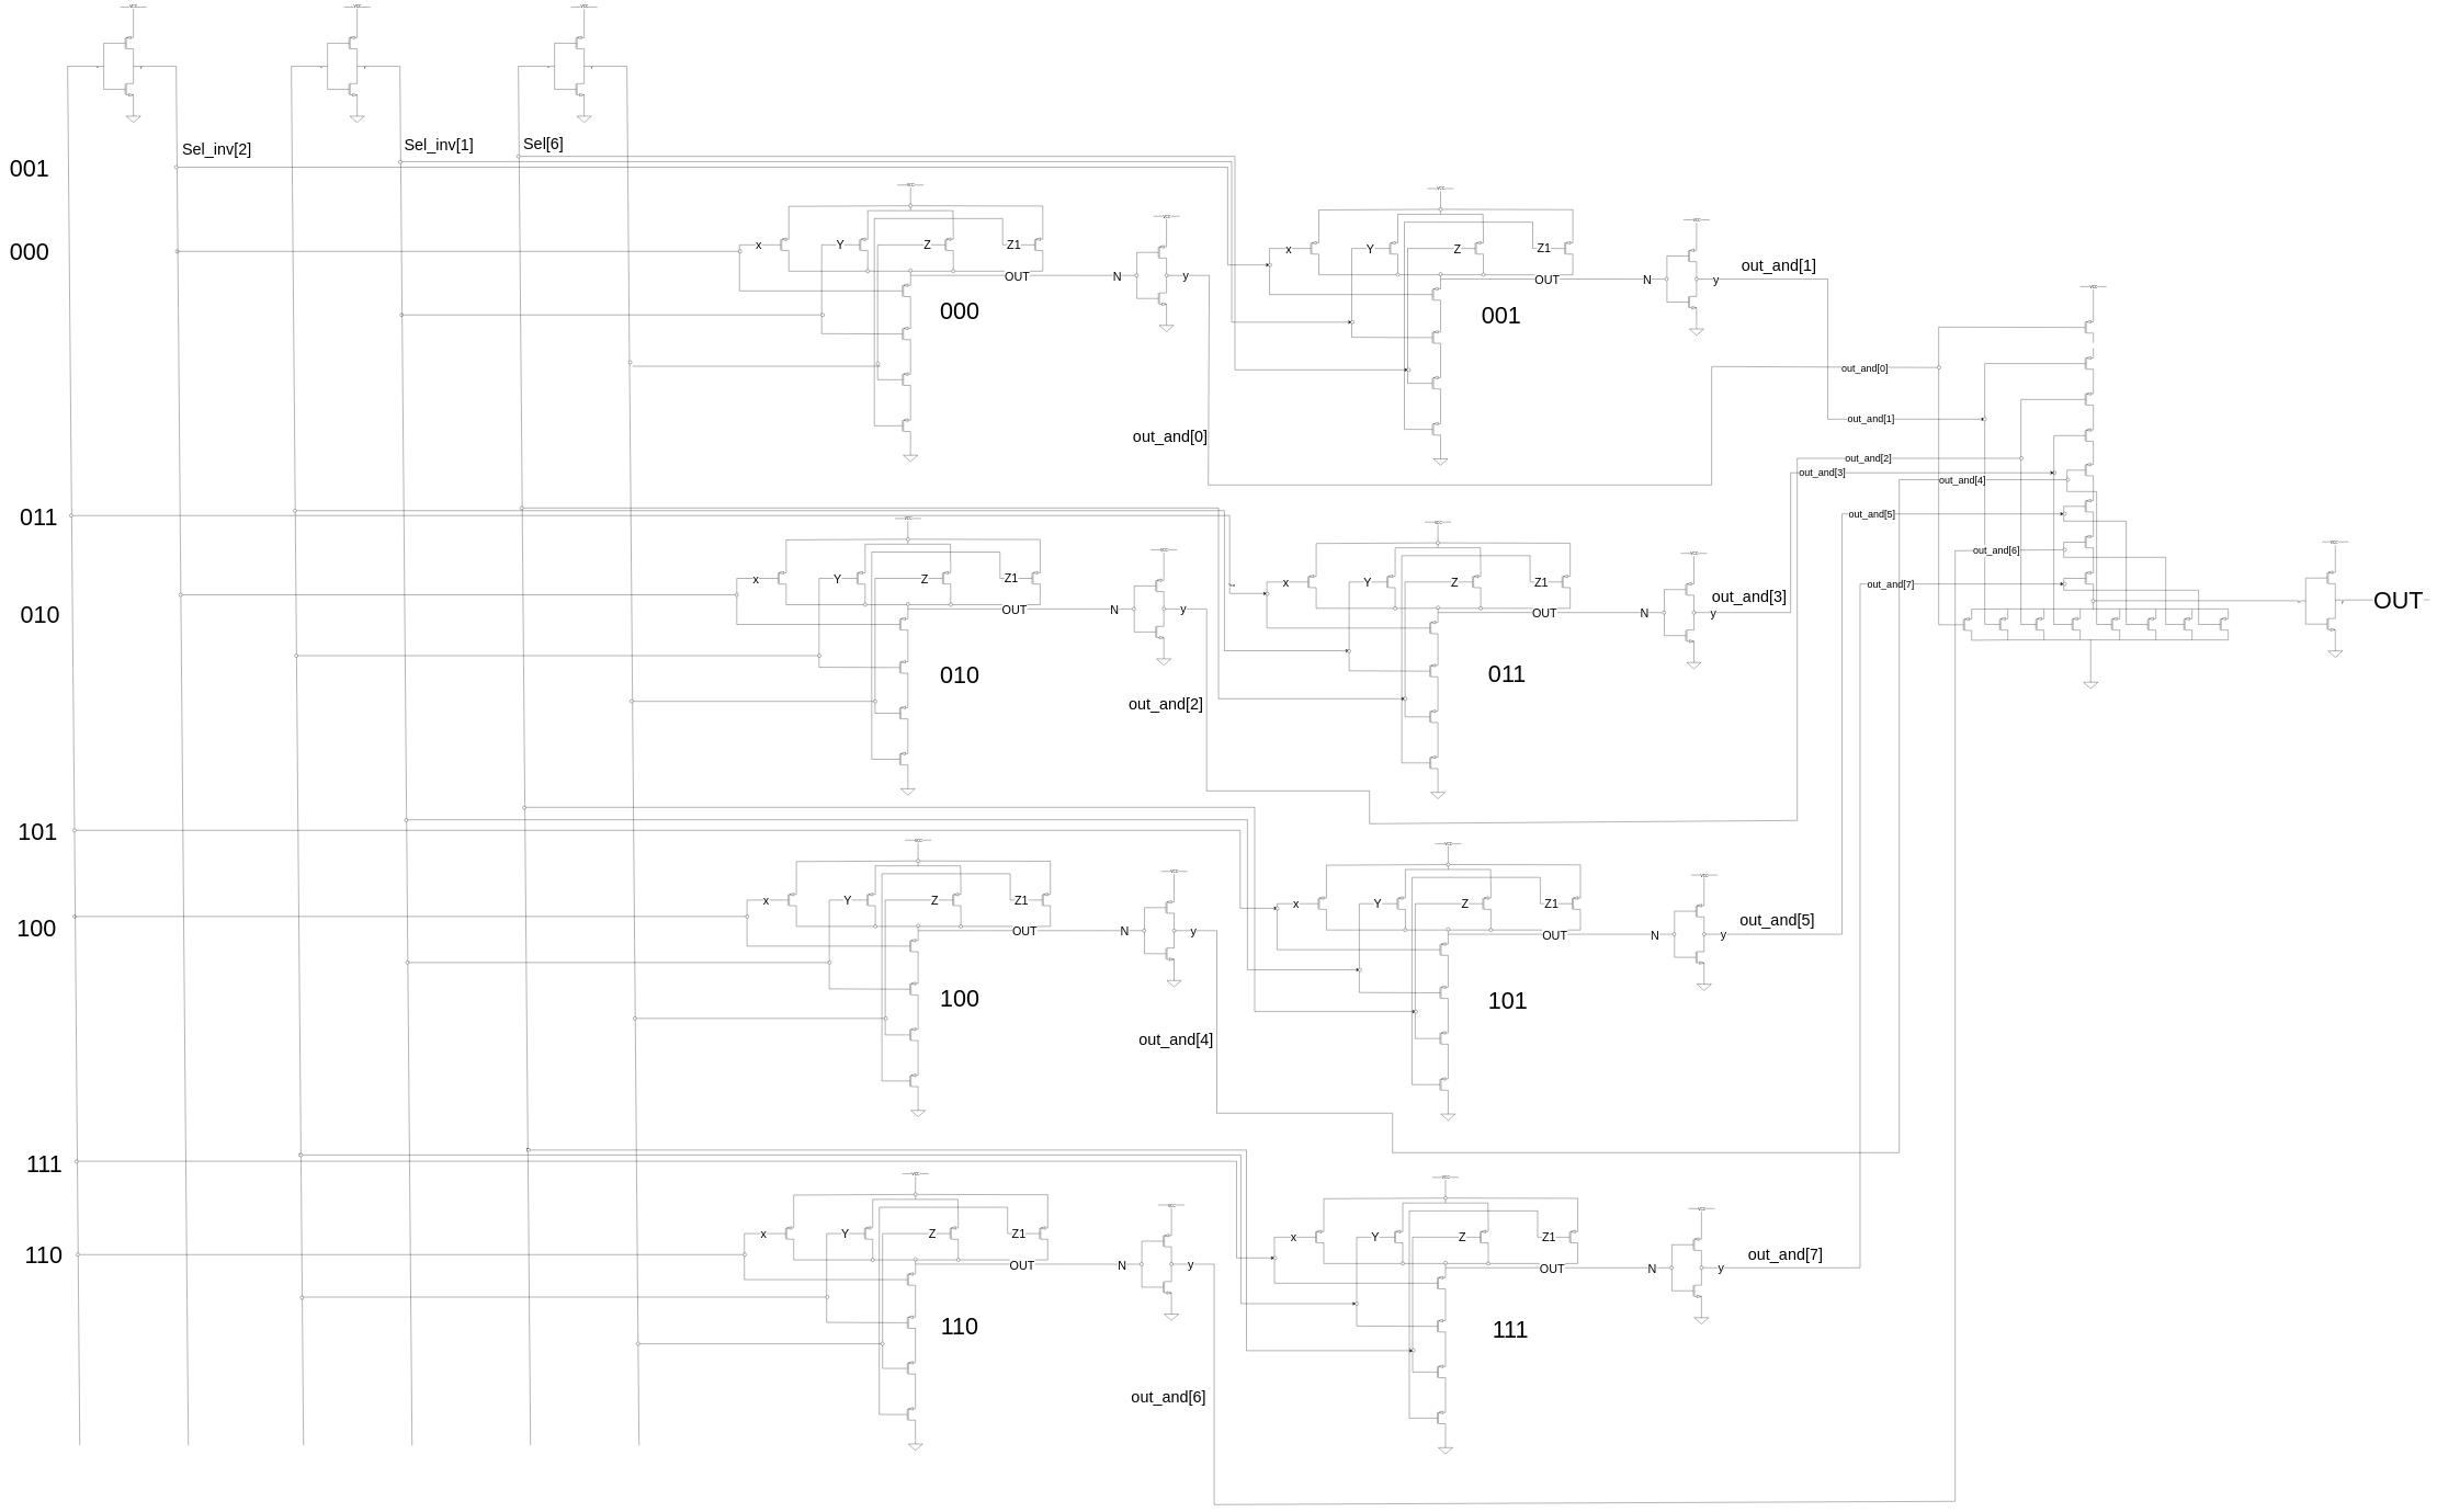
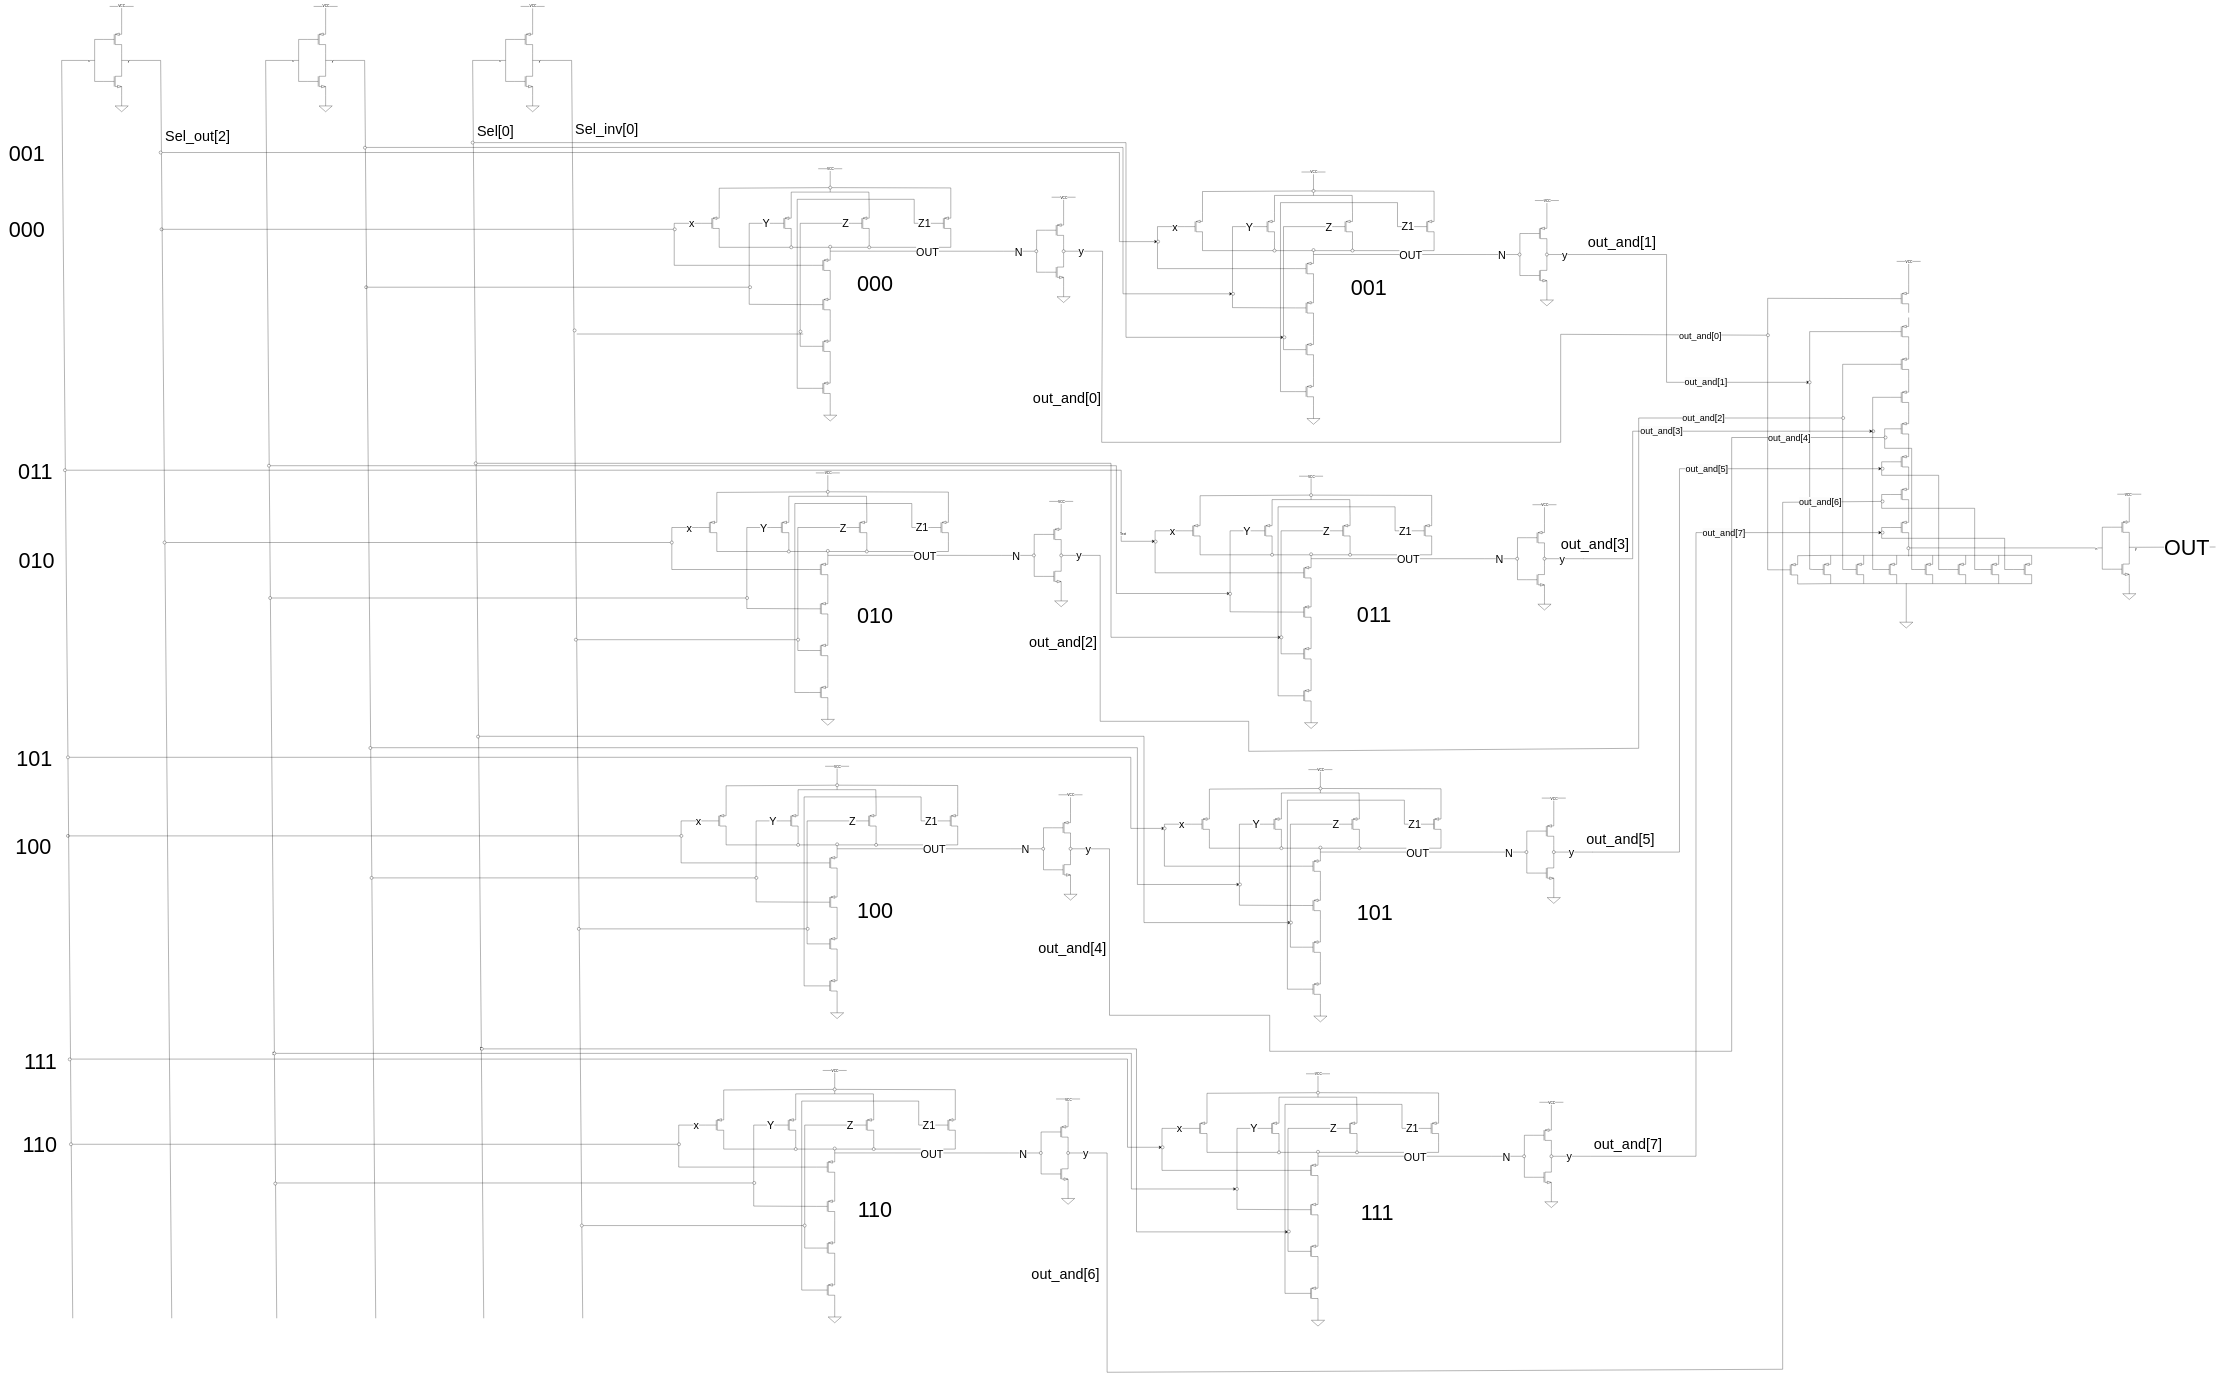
+ <mxCell id="688" value="&lt;font style=&quot;font-size: 48px;&quot;&gt;Sel_inv[0]&lt;/font&gt;" style="text;html=1;align=center;verticalAlign=middle;resizable=0;points=[];autosize=1;strokeColor=none;fillColor=none;" parent="1" vertex="1"><mxGeometry x="1907" y="394" width="229" height="70" as="geometry" /></mxCell>
- <mxCell id="685" value="&lt;font style=&quot;font-size: 48px;&quot;&gt;Sel[6]&lt;/font&gt;" style="text;html=1;align=center;verticalAlign=middle;resizable=0;points=[];autosize=1;strokeColor=none;fillColor=none;" parent="1" vertex="1"><mxGeometry x="1580" y="399" width="141" height="70" as="geometry" /></mxCell>
+ <mxCell id="685" value="&lt;font style=&quot;font-size: 48px;&quot;&gt;Sel[0]&lt;/font&gt;" style="text;html=1;align=center;verticalAlign=middle;resizable=0;points=[];autosize=1;strokeColor=none;fillColor=none;" parent="1" vertex="1"><mxGeometry x="1580" y="399" width="141" height="70" as="geometry" /></mxCell>
- <mxCell id="687" value="&lt;font style=&quot;font-size: 48px;&quot;&gt;Sel_inv[1]&lt;/font&gt;" style="text;html=1;align=center;verticalAlign=middle;resizable=0;points=[];autosize=1;strokeColor=none;fillColor=none;" parent="1" vertex="1"><mxGeometry x="1218" y="405" width="229" height="70" as="geometry" /></mxCell>
- <mxCell id="686" value="&lt;font style=&quot;font-size: 48px;&quot;&gt;Sel_inv[2]&lt;/font&gt;" style="text;html=1;align=center;verticalAlign=middle;resizable=0;points=[];autosize=1;strokeColor=none;fillColor=none;" parent="1" vertex="1"><mxGeometry x="543" y="416" width="229" height="70" as="geometry" /></mxCell>
+ <mxCell id="686" value="&lt;font style=&quot;font-size: 48px;&quot;&gt;Sel_out[2]&lt;/font&gt;" style="text;html=1;align=center;verticalAlign=middle;resizable=0;points=[];autosize=1;strokeColor=none;fillColor=none;" parent="1" vertex="1"><mxGeometry x="543" y="416" width="229" height="70" as="geometry" /></mxCell>
